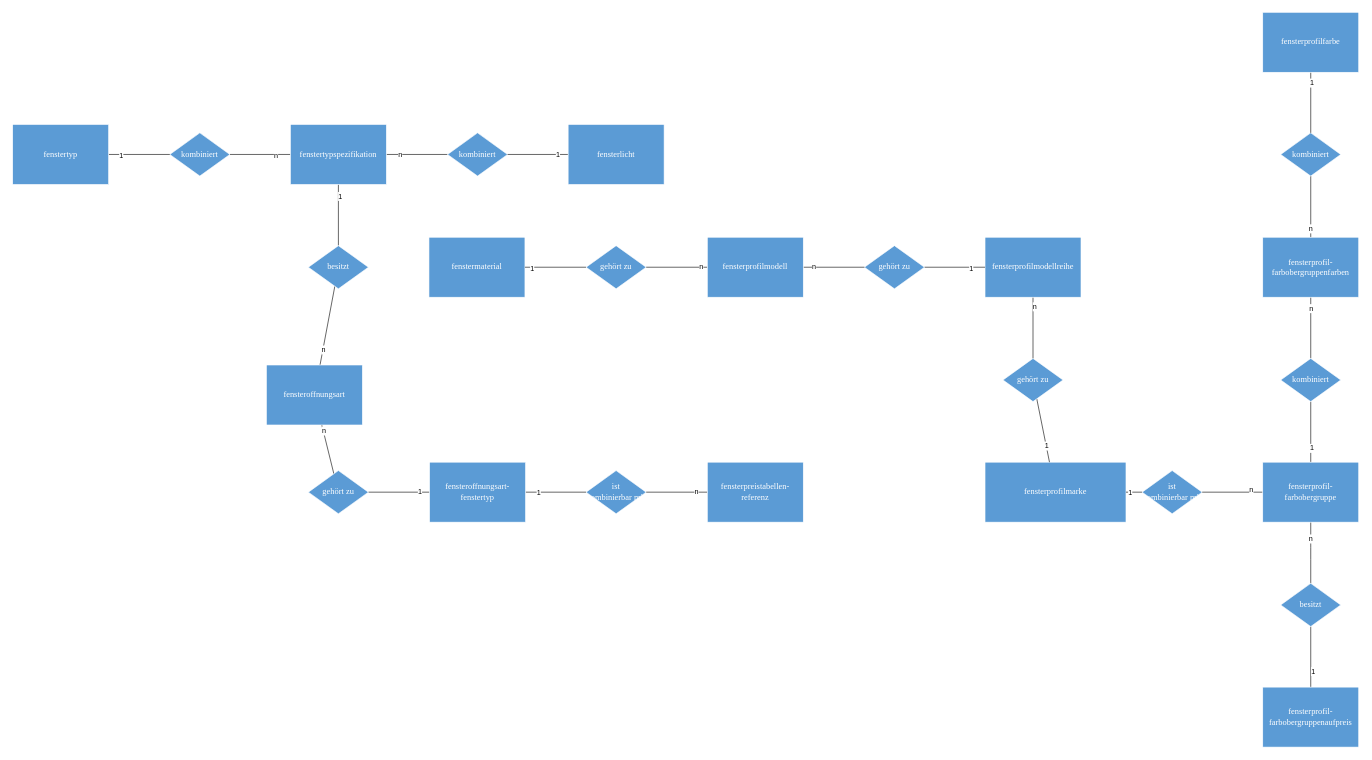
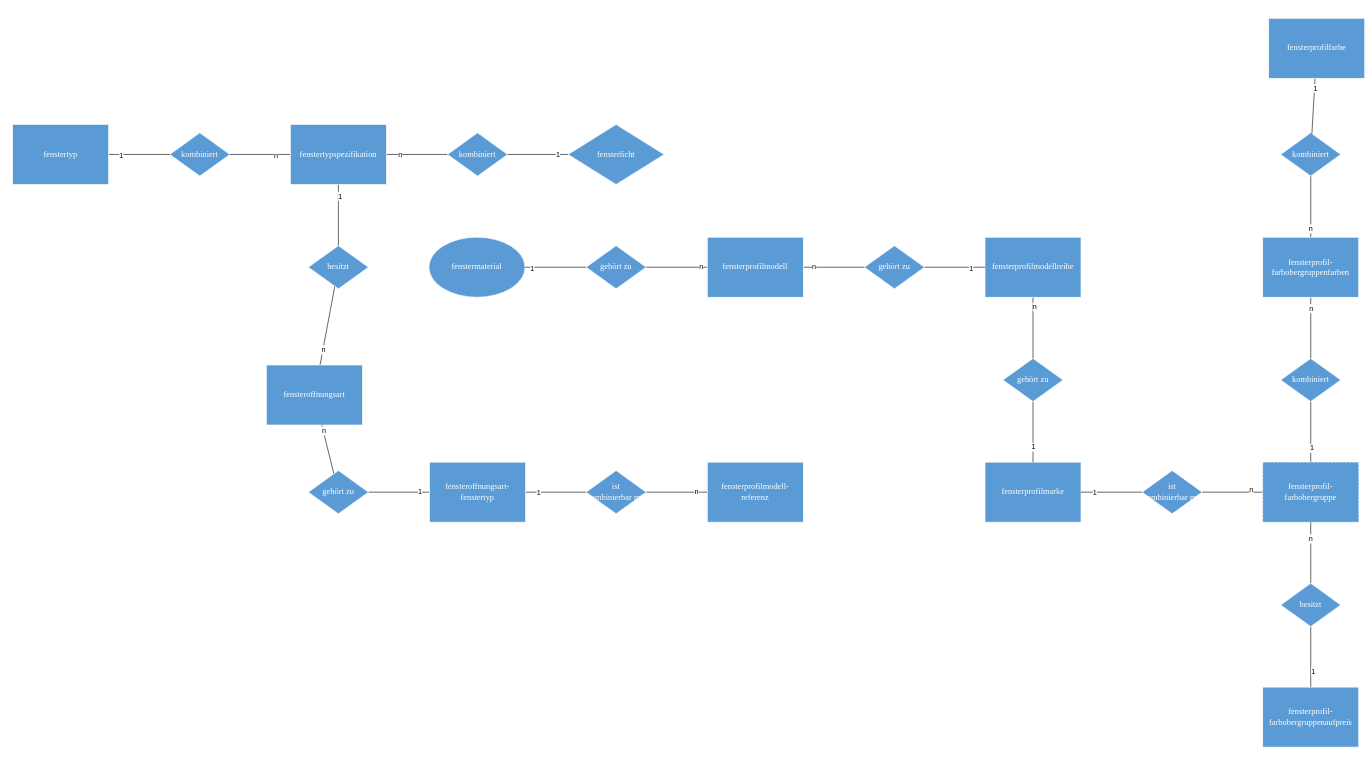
- <mxCell id="78" value="&lt;font style=&quot;font-size:14px;font-family:Calibri;color:#ffffff;direction:ltr;letter-spacing:0px;line-height:120%;opacity:1&quot;&gt;fensterprofilfarbe&lt;br/&gt;&lt;/font&gt;" style="rounded=0;whiteSpace=wrap;html=1;fontFamily=Helvetica;fontSize=12;fontColor=#000000;align=center;strokeColor=#ffffff;fillColor=#5b9bd5;" parent="1" vertex="1"><mxGeometry x="2104" y="20" width="160" height="100" as="geometry" /></mxCell>
+ <mxCell id="78" value="&lt;font style=&quot;font-size:14px;font-family:Calibri;color:#ffffff;direction:ltr;letter-spacing:0px;line-height:120%;opacity:1&quot;&gt;fensterprofilfarbe&lt;br/&gt;&lt;/font&gt;" style="rounded=0;whiteSpace=wrap;html=1;fontFamily=Helvetica;fontSize=12;fontColor=#000000;align=center;strokeColor=#ffffff;fillColor=#5b9bd5;" parent="1" vertex="1"><mxGeometry x="2114" y="30" width="160" height="100" as="geometry" /></mxCell>
- <mxCell id="36" value="&lt;font style=&quot;font-size:14px;font-family:Calibri;color:#ffffff;direction:ltr;letter-spacing:0px;line-height:120%;opacity:1&quot;&gt;fensterlicht&lt;br/&gt;&lt;/font&gt;" style="rounded=0;whiteSpace=wrap;html=1;fontFamily=Helvetica;fontSize=12;fontColor=#000000;align=center;strokeColor=#ffffff;fillColor=#5b9bd5;" parent="1" vertex="1"><mxGeometry x="946" y="207" width="160" height="100" as="geometry" /></mxCell>
+ <mxCell id="36" value="&lt;font style=&quot;font-size:14px;font-family:Calibri;color:#ffffff;direction:ltr;letter-spacing:0px;line-height:120%;opacity:1&quot;&gt;fensterlicht&lt;br/&gt;&lt;/font&gt;" style="rhombus;whiteSpace=wrap;html=1;fontFamily=Helvetica;fontSize=12;fontColor=#000000;align=center;strokeColor=#ffffff;fillColor=#5b9bd5;" parent="1" vertex="1"><mxGeometry x="946" y="207" width="160" height="100" as="geometry" /></mxCell>
- <mxCell id="53" value="&lt;font style=&quot;font-size:14px;font-family:Calibri;color:#ffffff;direction:ltr;letter-spacing:0px;line-height:120%;opacity:1&quot;&gt;fenstermaterial&lt;br/&gt;&lt;/font&gt;" style="rounded=0;whiteSpace=wrap;html=1;fontFamily=Helvetica;fontSize=12;fontColor=#000000;align=center;strokeColor=#ffffff;fillColor=#5b9bd5;" parent="1" vertex="1"><mxGeometry x="714" y="395" width="160" height="100" as="geometry" /></mxCell>
+ <mxCell id="53" value="&lt;font style=&quot;font-size:14px;font-family:Calibri;color:#ffffff;direction:ltr;letter-spacing:0px;line-height:120%;opacity:1&quot;&gt;fenstermaterial&lt;br/&gt;&lt;/font&gt;" style="ellipse;whiteSpace=wrap;html=1;fontFamily=Helvetica;fontSize=12;fontColor=#000000;align=center;strokeColor=#ffffff;fillColor=#5b9bd5;" parent="1" vertex="1"><mxGeometry x="714" y="395" width="160" height="100" as="geometry" /></mxCell>
- <mxCell id="4" value="&lt;font style=&quot;font-size: 14px ; font-family: &amp;#34;calibri&amp;#34; ; color: #ffffff ; direction: ltr ; letter-spacing: 0px ; line-height: 120% ; opacity: 1&quot;&gt;fensterpreistabellen-referenz&lt;br&gt;&lt;/font&gt;" style="rounded=0;whiteSpace=wrap;html=1;fontFamily=Helvetica;fontSize=12;fontColor=#000000;align=center;strokeColor=#ffffff;fillColor=#5b9bd5;" parent="1" vertex="1"><mxGeometry x="1178" y="770" width="160" height="100" as="geometry" /></mxCell>
+ <mxCell id="4" value="&lt;font style=&quot;font-size: 14px ; font-family: &amp;#34;calibri&amp;#34; ; color: #ffffff ; direction: ltr ; letter-spacing: 0px ; line-height: 120% ; opacity: 1&quot;&gt;fensterprofilmodell-referenz&lt;br&gt;&lt;/font&gt;" style="rounded=0;whiteSpace=wrap;html=1;fontFamily=Helvetica;fontSize=12;fontColor=#000000;align=center;strokeColor=#ffffff;fillColor=#5b9bd5;" parent="1" vertex="1"><mxGeometry x="1178" y="770" width="160" height="100" as="geometry" /></mxCell>
- <mxCell id="5" value="&lt;font style=&quot;font-size:14px;font-family:Calibri;color:#ffffff;direction:ltr;letter-spacing:0px;line-height:120%;opacity:1&quot;&gt;fensterprofilmarke&lt;br/&gt;&lt;/font&gt;" style="rounded=0;whiteSpace=wrap;html=1;fontFamily=Helvetica;fontSize=12;fontColor=#000000;align=center;strokeColor=#ffffff;fillColor=#5b9bd5;" parent="1" vertex="1"><mxGeometry x="1641" y="770" width="235" height="100" as="geometry" /></mxCell>
+ <mxCell id="5" value="&lt;font style=&quot;font-size:14px;font-family:Calibri;color:#ffffff;direction:ltr;letter-spacing:0px;line-height:120%;opacity:1&quot;&gt;fensterprofilmarke&lt;br/&gt;&lt;/font&gt;" style="rounded=0;whiteSpace=wrap;html=1;fontFamily=Helvetica;fontSize=12;fontColor=#000000;align=center;strokeColor=#ffffff;fillColor=#5b9bd5;" parent="1" vertex="1"><mxGeometry x="1641" y="770" width="160" height="100" as="geometry" /></mxCell>
- <mxCell id="63" value="&lt;font style=&quot;font-size: 14px ; font-family: &amp;#34;calibri&amp;#34; ; color: #ffffff ; direction: ltr ; letter-spacing: 0px ; line-height: 120% ; opacity: 1&quot;&gt;fensterprofil-farbobergruppe&lt;br&gt;&lt;/font&gt;" style="rounded=0;whiteSpace=wrap;html=1;fontFamily=Helvetica;fontSize=12;fontColor=#000000;align=center;strokeColor=#ffffff;fillColor=#5b9bd5;" parent="1" vertex="1"><mxGeometry x="2104" y="770" width="160" height="100" as="geometry" /></mxCell>
+ <mxCell id="63" value="&lt;font style=&quot;font-size: 14px ; font-family: &amp;#34;calibri&amp;#34; ; color: #ffffff ; direction: ltr ; letter-spacing: 0px ; line-height: 120% ; opacity: 1&quot;&gt;fensterprofil-farbobergruppe&lt;br&gt;&lt;/font&gt;" style="rounded=0;whiteSpace=wrap;html=1;fontFamily=Helvetica;fontSize=12;fontColor=#000000;align=center;strokeColor=#ffffff;fillColor=#5b9bd5;dashed=1;" parent="1" vertex="1"><mxGeometry x="2104" y="770" width="160" height="100" as="geometry" /></mxCell>
